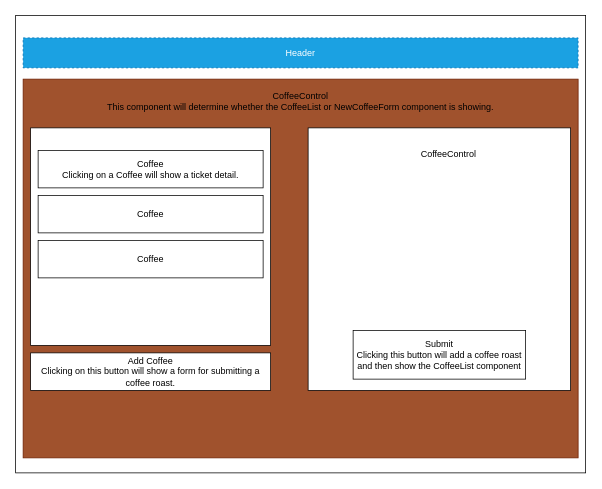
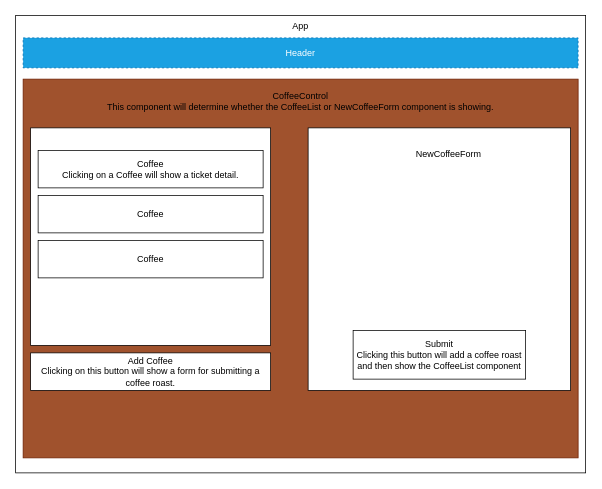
+ <mxCell id="11" value="App" style="text;html=1;strokeColor=none;fillColor=none;align=center;verticalAlign=middle;whiteSpace=wrap;rounded=0;" parent="1" vertex="1"><mxGeometry x="370" width="60" height="30" as="geometry" y="20" /></mxCell>
- <mxCell id="15" value="CoffeeControl" style="text;html=1;strokeColor=none;fillColor=none;align=center;verticalAlign=middle;whiteSpace=wrap;rounded=0;" parent="1" vertex="1"><mxGeometry x="530" y="190" width="135" height="30" as="geometry" /></mxCell>
+ <mxCell id="15" value="NewCoffeeForm" style="text;html=1;strokeColor=none;fillColor=none;align=center;verticalAlign=middle;whiteSpace=wrap;rounded=0;" parent="1" vertex="1"><mxGeometry x="530" y="190" width="135" height="30" as="geometry" /></mxCell>
